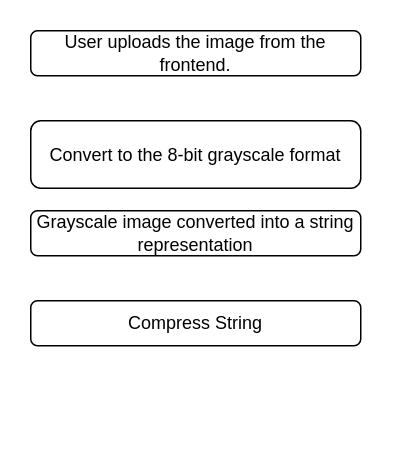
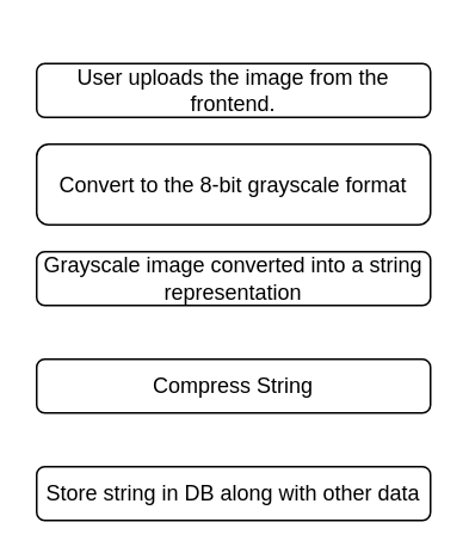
- <mxCell id="2" value="User uploads the image from the frontend." style="rounded=1;whiteSpace=wrap;html=1;" vertex="1" parent="1"><mxGeometry x="20" y="20" width="220" height="30" as="geometry" /></mxCell>
+ <mxCell id="2" value="User uploads the image from the frontend." style="rounded=1;whiteSpace=wrap;html=1;" vertex="1" parent="1"><mxGeometry x="20" y="35" width="220" height="30" as="geometry" /></mxCell>
+ <mxCell id="6" value="Store string in DB along with other data" style="rounded=1;whiteSpace=wrap;html=1;" vertex="1" parent="1"><mxGeometry x="20" y="260" width="220" height="30" as="geometry" /></mxCell>
